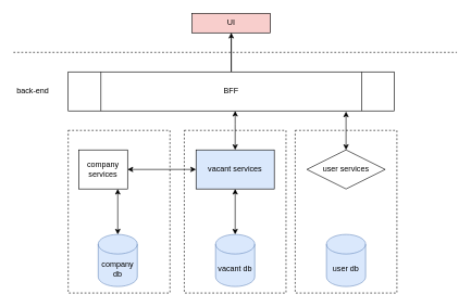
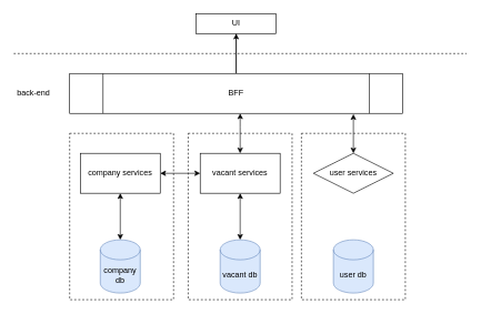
- <mxCell id="3" value="UI" style="rounded=0;whiteSpace=wrap;html=1;fillColor=#f8cecc;" parent="1" vertex="1"><mxGeometry x="294" y="20" width="120" height="30" as="geometry" /></mxCell>
+ <mxCell id="3" value="UI" style="rounded=0;whiteSpace=wrap;html=1;" parent="1" vertex="1"><mxGeometry x="294" y="20" width="120" height="30" as="geometry" /></mxCell>
- <mxCell id="9" value="company services" style="rounded=0;whiteSpace=wrap;html=1;" parent="1" vertex="1"><mxGeometry x="120" y="230" width="75" height="60" as="geometry" /></mxCell>
+ <mxCell id="9" value="company services" style="rounded=0;whiteSpace=wrap;html=1;" parent="1" vertex="1"><mxGeometry x="120" y="230" width="120" height="60" as="geometry" /></mxCell>
- <mxCell id="11" value="vacant services" style="rounded=0;whiteSpace=wrap;html=1;fillColor=#dae8fc;" parent="1" vertex="1"><mxGeometry x="300" y="230" width="120" height="60" as="geometry" /></mxCell>
+ <mxCell id="11" value="vacant services" style="rounded=0;whiteSpace=wrap;html=1;" parent="1" vertex="1"><mxGeometry x="300" y="230" width="120" height="60" as="geometry" /></mxCell>
